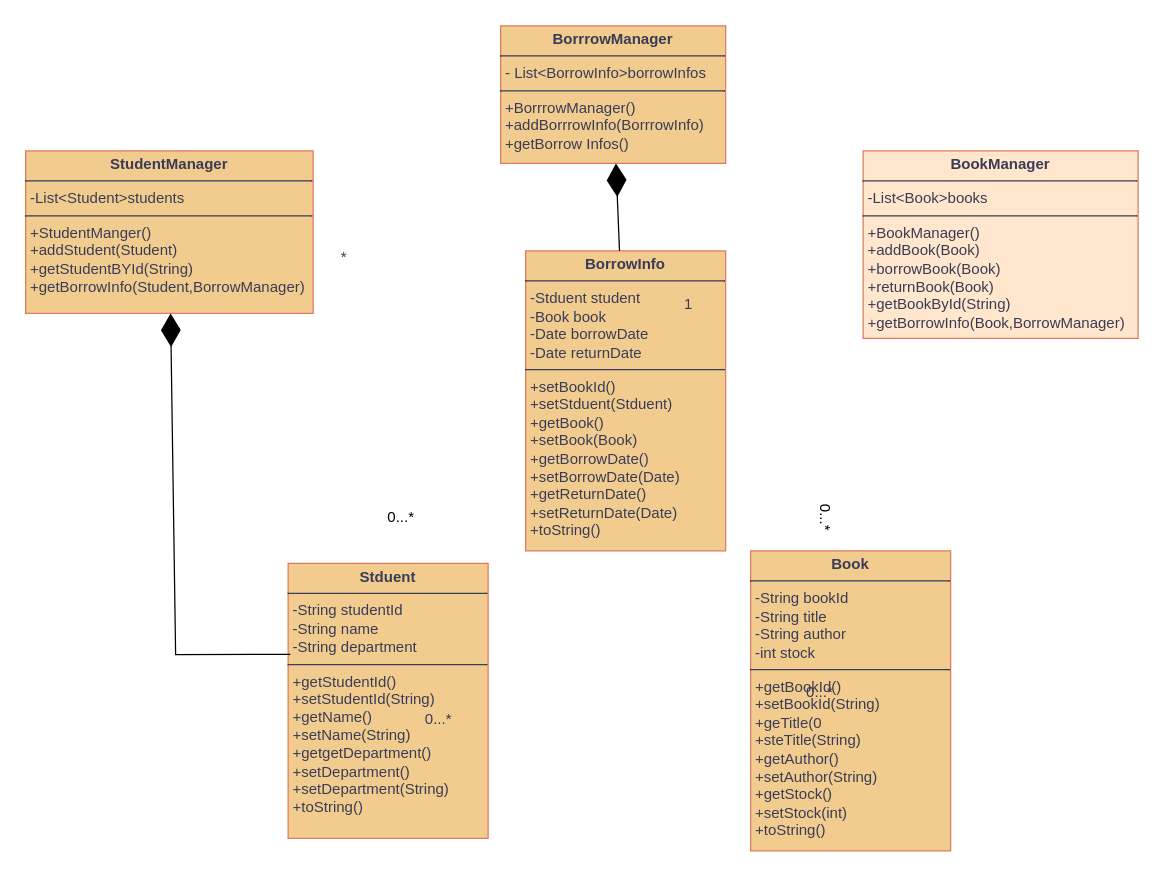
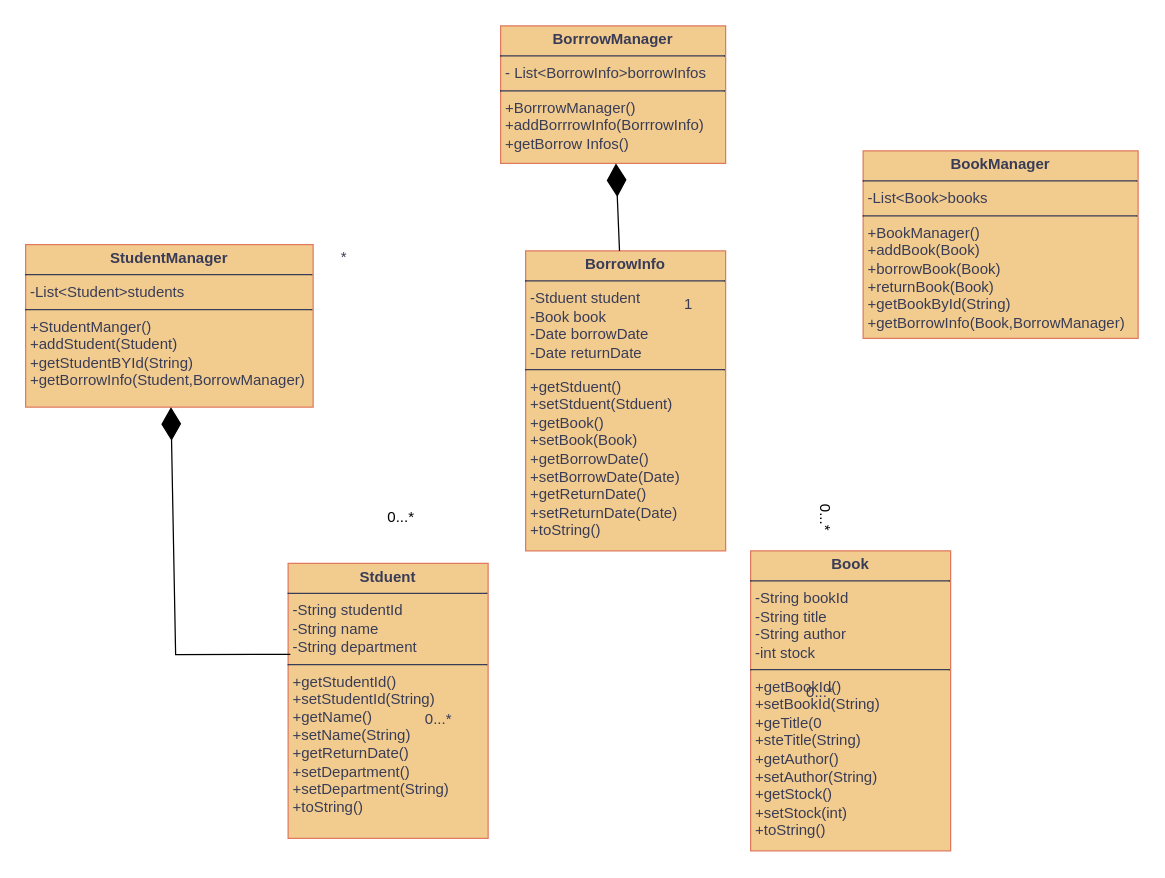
- <mxCell id="6" value="&lt;p style=&quot;margin:0px;margin-top:4px;text-align:center;&quot;&gt;&lt;b&gt;StudentManager&lt;/b&gt;&lt;/p&gt;&lt;hr size=&quot;1&quot; style=&quot;border-style:solid;&quot;&gt;&lt;p style=&quot;margin:0px;margin-left:4px;&quot;&gt;-List&amp;lt;Student&amp;gt;students&lt;/p&gt;&lt;hr size=&quot;1&quot; style=&quot;border-style:solid;&quot;&gt;&lt;p style=&quot;margin:0px;margin-left:4px;&quot;&gt;+StudentManger()&lt;/p&gt;&lt;p style=&quot;margin:0px;margin-left:4px;&quot;&gt;+addStudent(Student&lt;span style=&quot;background-color: initial;&quot;&gt;)&lt;/span&gt;&lt;/p&gt;&lt;p style=&quot;margin:0px;margin-left:4px;&quot;&gt;&lt;span style=&quot;background-color: initial;&quot;&gt;+getStudentBYId(String)&lt;/span&gt;&lt;/p&gt;&lt;p style=&quot;margin:0px;margin-left:4px;&quot;&gt;&lt;span style=&quot;background-color: initial;&quot;&gt;+getBorrowInfo(Student,BorrowManager)&lt;/span&gt;&lt;/p&gt;" style="verticalAlign=top;align=left;overflow=fill;html=1;whiteSpace=wrap;strokeColor=#E07A5F;fontColor=#393C56;fillColor=#F2CC8F;" parent="1" vertex="1"><mxGeometry x="20" y="120" width="230" height="130" as="geometry" /></mxCell>
+ <mxCell id="6" value="&lt;p style=&quot;margin:0px;margin-top:4px;text-align:center;&quot;&gt;&lt;b&gt;StudentManager&lt;/b&gt;&lt;/p&gt;&lt;hr size=&quot;1&quot; style=&quot;border-style:solid;&quot;&gt;&lt;p style=&quot;margin:0px;margin-left:4px;&quot;&gt;-List&amp;lt;Student&amp;gt;students&lt;/p&gt;&lt;hr size=&quot;1&quot; style=&quot;border-style:solid;&quot;&gt;&lt;p style=&quot;margin:0px;margin-left:4px;&quot;&gt;+StudentManger()&lt;/p&gt;&lt;p style=&quot;margin:0px;margin-left:4px;&quot;&gt;+addStudent(Student&lt;span style=&quot;background-color: initial;&quot;&gt;)&lt;/span&gt;&lt;/p&gt;&lt;p style=&quot;margin:0px;margin-left:4px;&quot;&gt;&lt;span style=&quot;background-color: initial;&quot;&gt;+getStudentBYId(String)&lt;/span&gt;&lt;/p&gt;&lt;p style=&quot;margin:0px;margin-left:4px;&quot;&gt;&lt;span style=&quot;background-color: initial;&quot;&gt;+getBorrowInfo(Student,BorrowManager)&lt;/span&gt;&lt;/p&gt;" style="verticalAlign=top;align=left;overflow=fill;html=1;whiteSpace=wrap;strokeColor=#E07A5F;fontColor=#393C56;fillColor=#F2CC8F;" parent="1" vertex="1"><mxGeometry x="20" y="195" width="230" height="130" as="geometry" /></mxCell>
- <mxCell id="7" value="&lt;p style=&quot;margin:0px;margin-top:4px;text-align:center;&quot;&gt;&lt;b&gt;BookManager&lt;/b&gt;&lt;/p&gt;&lt;hr size=&quot;1&quot; style=&quot;border-style:solid;&quot;&gt;&lt;p style=&quot;margin:0px;margin-left:4px;&quot;&gt;-List&amp;lt;Book&amp;gt;books&lt;/p&gt;&lt;hr size=&quot;1&quot; style=&quot;border-style:solid;&quot;&gt;&lt;p style=&quot;margin:0px;margin-left:4px;&quot;&gt;+BookManager()&lt;/p&gt;&lt;p style=&quot;margin:0px;margin-left:4px;&quot;&gt;+addBook(Book)&lt;br&gt;+borrowBook(Book)&lt;/p&gt;&lt;p style=&quot;margin:0px;margin-left:4px;&quot;&gt;+returnBook(Book)&lt;/p&gt;&lt;p style=&quot;margin:0px;margin-left:4px;&quot;&gt;+getBookById(String)&lt;/p&gt;&lt;p style=&quot;margin:0px;margin-left:4px;&quot;&gt;+getBorrowInfo(Book,BorrowManager)&lt;/p&gt;" style="verticalAlign=top;align=left;overflow=fill;html=1;whiteSpace=wrap;strokeColor=#E07A5F;fontColor=#393C56;fillColor=#ffe6cc;" parent="1" vertex="1"><mxGeometry x="690" y="120" width="220" height="150" as="geometry" /></mxCell>
+ <mxCell id="7" value="&lt;p style=&quot;margin:0px;margin-top:4px;text-align:center;&quot;&gt;&lt;b&gt;BookManager&lt;/b&gt;&lt;/p&gt;&lt;hr size=&quot;1&quot; style=&quot;border-style:solid;&quot;&gt;&lt;p style=&quot;margin:0px;margin-left:4px;&quot;&gt;-List&amp;lt;Book&amp;gt;books&lt;/p&gt;&lt;hr size=&quot;1&quot; style=&quot;border-style:solid;&quot;&gt;&lt;p style=&quot;margin:0px;margin-left:4px;&quot;&gt;+BookManager()&lt;/p&gt;&lt;p style=&quot;margin:0px;margin-left:4px;&quot;&gt;+addBook(Book)&lt;br&gt;+borrowBook(Book)&lt;/p&gt;&lt;p style=&quot;margin:0px;margin-left:4px;&quot;&gt;+returnBook(Book)&lt;/p&gt;&lt;p style=&quot;margin:0px;margin-left:4px;&quot;&gt;+getBookById(String)&lt;/p&gt;&lt;p style=&quot;margin:0px;margin-left:4px;&quot;&gt;+getBorrowInfo(Book,BorrowManager)&lt;/p&gt;" style="verticalAlign=top;align=left;overflow=fill;html=1;whiteSpace=wrap;strokeColor=#E07A5F;fontColor=#393C56;fillColor=#F2CC8F;" parent="1" vertex="1"><mxGeometry x="690" y="120" width="220" height="150" as="geometry" /></mxCell>
- <mxCell id="3" value="&lt;p style=&quot;margin:0px;margin-top:4px;text-align:center;&quot;&gt;&lt;b&gt;BorrowInfo&lt;/b&gt;&lt;/p&gt;&lt;hr size=&quot;1&quot; style=&quot;border-style:solid;&quot;&gt;&lt;p style=&quot;margin:0px;margin-left:4px;&quot;&gt;-Stduent student&lt;/p&gt;&lt;p style=&quot;margin:0px;margin-left:4px;&quot;&gt;-Book book&lt;/p&gt;&lt;p style=&quot;margin:0px;margin-left:4px;&quot;&gt;-Date borrowDate&lt;/p&gt;&lt;p style=&quot;margin:0px;margin-left:4px;&quot;&gt;-Date returnDate&lt;/p&gt;&lt;hr size=&quot;1&quot; style=&quot;border-style:solid;&quot;&gt;&lt;p style=&quot;margin:0px;margin-left:4px;&quot;&gt;+setBookId()&lt;/p&gt;&lt;p style=&quot;margin:0px;margin-left:4px;&quot;&gt;+setStduent(Stduent)&lt;/p&gt;&lt;p style=&quot;margin:0px;margin-left:4px;&quot;&gt;+getBook()&lt;/p&gt;&lt;p style=&quot;margin:0px;margin-left:4px;&quot;&gt;+setBook(Book)&lt;/p&gt;&lt;p style=&quot;margin:0px;margin-left:4px;&quot;&gt;+&lt;span style=&quot;background-color: initial;&quot;&gt;getBorrowDate()&lt;/span&gt;&lt;/p&gt;&lt;p style=&quot;margin:0px;margin-left:4px;&quot;&gt;+setBorrowDate(Date)&lt;/p&gt;&lt;p style=&quot;margin:0px;margin-left:4px;&quot;&gt;+getReturnDate()&lt;/p&gt;&lt;p style=&quot;margin:0px;margin-left:4px;&quot;&gt;+setReturnDate(Date)&lt;br&gt;&lt;/p&gt;&lt;p style=&quot;margin:0px;margin-left:4px;&quot;&gt;+toString()&lt;/p&gt;" style="verticalAlign=top;align=left;overflow=fill;html=1;whiteSpace=wrap;strokeColor=#E07A5F;fontColor=#393C56;fillColor=#F2CC8F;" parent="1" vertex="1"><mxGeometry x="420" y="200" width="160" height="240" as="geometry" /></mxCell>
+ <mxCell id="3" value="&lt;p style=&quot;margin:0px;margin-top:4px;text-align:center;&quot;&gt;&lt;b&gt;BorrowInfo&lt;/b&gt;&lt;/p&gt;&lt;hr size=&quot;1&quot; style=&quot;border-style:solid;&quot;&gt;&lt;p style=&quot;margin:0px;margin-left:4px;&quot;&gt;-Stduent student&lt;/p&gt;&lt;p style=&quot;margin:0px;margin-left:4px;&quot;&gt;-Book book&lt;/p&gt;&lt;p style=&quot;margin:0px;margin-left:4px;&quot;&gt;-Date borrowDate&lt;/p&gt;&lt;p style=&quot;margin:0px;margin-left:4px;&quot;&gt;-Date returnDate&lt;/p&gt;&lt;hr size=&quot;1&quot; style=&quot;border-style:solid;&quot;&gt;&lt;p style=&quot;margin:0px;margin-left:4px;&quot;&gt;+getStduent()&lt;/p&gt;&lt;p style=&quot;margin:0px;margin-left:4px;&quot;&gt;+setStduent(Stduent)&lt;/p&gt;&lt;p style=&quot;margin:0px;margin-left:4px;&quot;&gt;+getBook()&lt;/p&gt;&lt;p style=&quot;margin:0px;margin-left:4px;&quot;&gt;+setBook(Book)&lt;/p&gt;&lt;p style=&quot;margin:0px;margin-left:4px;&quot;&gt;+&lt;span style=&quot;background-color: initial;&quot;&gt;getBorrowDate()&lt;/span&gt;&lt;/p&gt;&lt;p style=&quot;margin:0px;margin-left:4px;&quot;&gt;+setBorrowDate(Date)&lt;/p&gt;&lt;p style=&quot;margin:0px;margin-left:4px;&quot;&gt;+getReturnDate()&lt;/p&gt;&lt;p style=&quot;margin:0px;margin-left:4px;&quot;&gt;+setReturnDate(Date)&lt;br&gt;&lt;/p&gt;&lt;p style=&quot;margin:0px;margin-left:4px;&quot;&gt;+toString()&lt;/p&gt;" style="verticalAlign=top;align=left;overflow=fill;html=1;whiteSpace=wrap;strokeColor=#E07A5F;fontColor=#393C56;fillColor=#F2CC8F;" parent="1" vertex="1"><mxGeometry x="420" y="200" width="160" height="240" as="geometry" /></mxCell>
- <mxCell id="5" value="&lt;p style=&quot;margin:0px;margin-top:4px;text-align:center;&quot;&gt;&lt;b&gt;Stduent&lt;/b&gt;&lt;/p&gt;&lt;hr size=&quot;1&quot; style=&quot;border-style:solid;&quot;&gt;&lt;p style=&quot;margin:0px;margin-left:4px;&quot;&gt;-String studentId&lt;/p&gt;&lt;p style=&quot;margin:0px;margin-left:4px;&quot;&gt;-String name&lt;/p&gt;&lt;p style=&quot;margin:0px;margin-left:4px;&quot;&gt;-String department&lt;/p&gt;&lt;hr size=&quot;1&quot; style=&quot;border-style:solid;&quot;&gt;&lt;p style=&quot;margin:0px;margin-left:4px;&quot;&gt;+getStudentId()&lt;/p&gt;&lt;p style=&quot;margin:0px;margin-left:4px;&quot;&gt;+setStudentId(String)&lt;br&gt;&lt;/p&gt;&lt;p style=&quot;margin:0px;margin-left:4px;&quot;&gt;+getName()&lt;/p&gt;&lt;p style=&quot;margin:0px;margin-left:4px;&quot;&gt;+setName(String)&lt;br&gt;&lt;/p&gt;&lt;p style=&quot;margin:0px;margin-left:4px;&quot;&gt;+getgetDepartment()&lt;/p&gt;&lt;p style=&quot;margin:0px;margin-left:4px;&quot;&gt;+setDepartment()&lt;/p&gt;&lt;p style=&quot;margin:0px;margin-left:4px;&quot;&gt;+setDepartment(String)&lt;/p&gt;&lt;p style=&quot;margin:0px;margin-left:4px;&quot;&gt;+toString()&lt;/p&gt;&lt;p style=&quot;margin:0px;margin-left:4px;&quot;&gt;&lt;br&gt;&lt;/p&gt;&lt;p style=&quot;margin:0px;margin-left:4px;&quot;&gt;&lt;br&gt;&lt;/p&gt;" style="verticalAlign=top;align=left;overflow=fill;html=1;whiteSpace=wrap;strokeColor=#E07A5F;fontColor=#393C56;fillColor=#F2CC8F;" parent="1" vertex="1"><mxGeometry x="230" y="450" width="160" height="220" as="geometry" /></mxCell>
+ <mxCell id="5" value="&lt;p style=&quot;margin:0px;margin-top:4px;text-align:center;&quot;&gt;&lt;b&gt;Stduent&lt;/b&gt;&lt;/p&gt;&lt;hr size=&quot;1&quot; style=&quot;border-style:solid;&quot;&gt;&lt;p style=&quot;margin:0px;margin-left:4px;&quot;&gt;-String studentId&lt;/p&gt;&lt;p style=&quot;margin:0px;margin-left:4px;&quot;&gt;-String name&lt;/p&gt;&lt;p style=&quot;margin:0px;margin-left:4px;&quot;&gt;-String department&lt;/p&gt;&lt;hr size=&quot;1&quot; style=&quot;border-style:solid;&quot;&gt;&lt;p style=&quot;margin:0px;margin-left:4px;&quot;&gt;+getStudentId()&lt;/p&gt;&lt;p style=&quot;margin:0px;margin-left:4px;&quot;&gt;+setStudentId(String)&lt;br&gt;&lt;/p&gt;&lt;p style=&quot;margin:0px;margin-left:4px;&quot;&gt;+getName()&lt;/p&gt;&lt;p style=&quot;margin:0px;margin-left:4px;&quot;&gt;+setName(String)&lt;br&gt;&lt;/p&gt;&lt;p style=&quot;margin:0px;margin-left:4px;&quot;&gt;+getReturnDate()&lt;/p&gt;&lt;p style=&quot;margin:0px;margin-left:4px;&quot;&gt;+setDepartment()&lt;/p&gt;&lt;p style=&quot;margin:0px;margin-left:4px;&quot;&gt;+setDepartment(String)&lt;/p&gt;&lt;p style=&quot;margin:0px;margin-left:4px;&quot;&gt;+toString()&lt;/p&gt;&lt;p style=&quot;margin:0px;margin-left:4px;&quot;&gt;&lt;br&gt;&lt;/p&gt;&lt;p style=&quot;margin:0px;margin-left:4px;&quot;&gt;&lt;br&gt;&lt;/p&gt;" style="verticalAlign=top;align=left;overflow=fill;html=1;whiteSpace=wrap;strokeColor=#E07A5F;fontColor=#393C56;fillColor=#F2CC8F;" parent="1" vertex="1"><mxGeometry x="230" y="450" width="160" height="220" as="geometry" /></mxCell>
